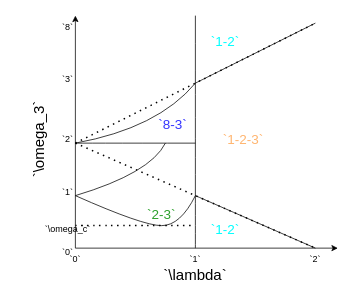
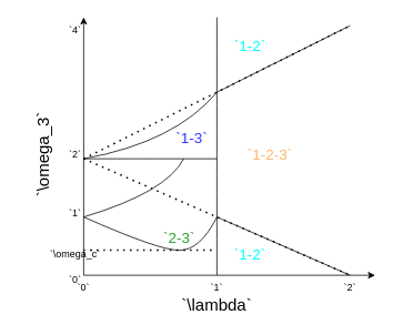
- <mxCell id="8" value="`8`" style="text;html=1;strokeColor=none;fillColor=none;align=center;verticalAlign=middle;whiteSpace=wrap;rounded=0;" vertex="1" parent="1"><mxGeometry x="60" y="20" width="60" height="30" as="geometry" /></mxCell>
+ <mxCell id="8" value="`4`" style="text;html=1;strokeColor=none;fillColor=none;align=center;verticalAlign=middle;whiteSpace=wrap;rounded=0;" vertex="1" parent="1"><mxGeometry x="60" y="20" width="60" height="30" as="geometry" /></mxCell>
- <mxCell id="5" value="`3`" style="text;html=1;strokeColor=none;fillColor=none;align=center;verticalAlign=middle;whiteSpace=wrap;rounded=0;" vertex="1" parent="1"><mxGeometry x="60" y="90" width="60" height="30" as="geometry" /></mxCell>
- <mxCell id="28" value="&lt;font style=&quot;font-size: 18px&quot; color=&quot;#3333ff&quot;&gt;`8-3`&lt;/font&gt;" style="text;html=1;strokeColor=none;fillColor=none;align=center;verticalAlign=middle;whiteSpace=wrap;rounded=0;" vertex="1" parent="1"><mxGeometry x="200" y="150" width="60" height="30" as="geometry" /></mxCell>
+ <mxCell id="28" value="&lt;font style=&quot;font-size: 18px&quot; color=&quot;#3333ff&quot;&gt;`1-3`&lt;/font&gt;" style="text;html=1;strokeColor=none;fillColor=none;align=center;verticalAlign=middle;whiteSpace=wrap;rounded=0;" vertex="1" parent="1"><mxGeometry x="200" y="150" width="60" height="30" as="geometry" /></mxCell>
